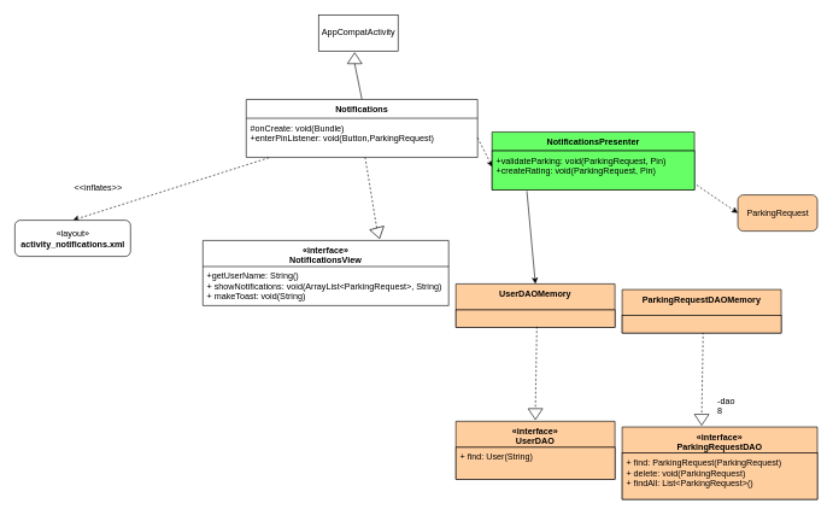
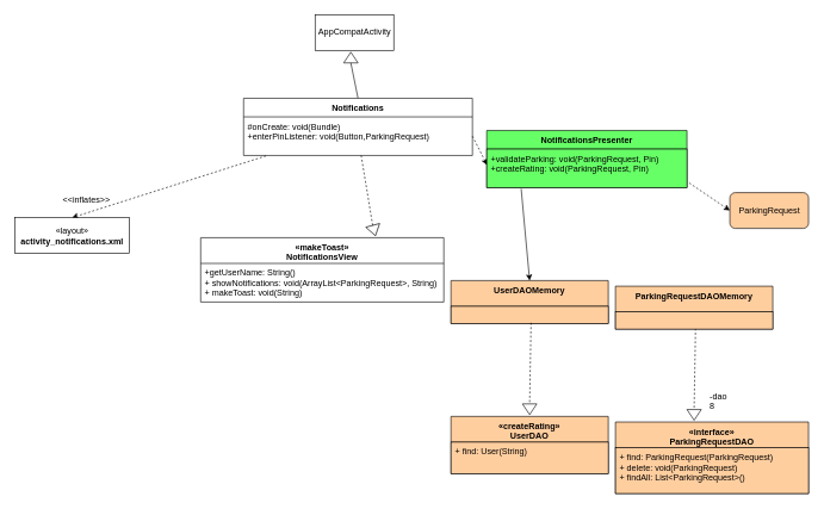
- <mxCell id="21" value="&amp;lt;&amp;lt;inflates&amp;gt;&amp;gt;" style="text;html=1;align=center;verticalAlign=middle;resizable=0;points=[];autosize=1;" parent="1" vertex="1"><mxGeometry x="95" y="249" width="80" height="20" as="geometry" /></mxCell>
+ <mxCell id="21" value="&amp;lt;&amp;lt;inflates&amp;gt;&amp;gt;" style="text;html=1;align=center;verticalAlign=middle;resizable=0;points=[];autosize=1;" parent="1" vertex="1"><mxGeometry x="80" y="269" width="80" height="20" as="geometry" /></mxCell>
- <mxCell id="6" value="«layout»&lt;br&gt;&lt;b&gt;activity_notifications.xml&lt;/b&gt;" style="html=1;strokeColor=#000000;fillColor=#FFFFFF;rounded=1;" parent="1" vertex="1"><mxGeometry x="20" y="304" width="160" height="50" as="geometry" /></mxCell>
+ <mxCell id="6" value="«layout»&lt;br&gt;&lt;b&gt;activity_notifications.xml&lt;/b&gt;" style="html=1;strokeColor=#000000;fillColor=#FFFFFF;" parent="1" vertex="1"><mxGeometry x="20" y="304" width="160" height="50" as="geometry" /></mxCell>
- <mxCell id="31" value="«interface»&#10;NotificationsView&#10;" style="swimlane;fontStyle=1;align=center;verticalAlign=top;childLayout=stackLayout;horizontal=1;startSize=36;horizontalStack=0;resizeParent=1;resizeParentMax=0;resizeLast=0;collapsible=1;marginBottom=0;" parent="1" vertex="1"><mxGeometry y="332" width="340" height="90" as="geometry" x="280"><mxRectangle x="360" y="590" width="120" height="70" as="alternateBounds" /></mxGeometry></mxCell>
+ <mxCell id="31" value="«makeToast»&#10;NotificationsView&#10;" style="swimlane;fontStyle=1;align=center;verticalAlign=top;childLayout=stackLayout;horizontal=1;startSize=36;horizontalStack=0;resizeParent=1;resizeParentMax=0;resizeLast=0;collapsible=1;marginBottom=0;" parent="1" vertex="1"><mxGeometry y="332" width="340" height="90" as="geometry" x="280"><mxRectangle x="360" y="590" width="120" height="70" as="alternateBounds" /></mxGeometry></mxCell>
- <mxCell id="17" value="«interface»&#10;UserDAO&#10;" style="swimlane;fontStyle=1;align=center;verticalAlign=top;childLayout=stackLayout;horizontal=1;startSize=36;horizontalStack=0;resizeParent=1;resizeParentMax=0;resizeLast=0;collapsible=1;marginBottom=0;strokeColor=#000000;fillColor=#FFCE9F;gradientColor=none;" parent="1" vertex="1"><mxGeometry x="630" y="582" width="220" height="80" as="geometry"><mxRectangle x="360" y="590" width="120" height="70" as="alternateBounds" /></mxGeometry></mxCell>
+ <mxCell id="17" value="«createRating»&#10;UserDAO&#10;" style="swimlane;fontStyle=1;align=center;verticalAlign=top;childLayout=stackLayout;horizontal=1;startSize=36;horizontalStack=0;resizeParent=1;resizeParentMax=0;resizeLast=0;collapsible=1;marginBottom=0;strokeColor=#000000;fillColor=#FFCE9F;gradientColor=none;" parent="1" vertex="1"><mxGeometry x="630" y="582" width="220" height="80" as="geometry"><mxRectangle x="360" y="590" width="120" height="70" as="alternateBounds" /></mxGeometry></mxCell>
